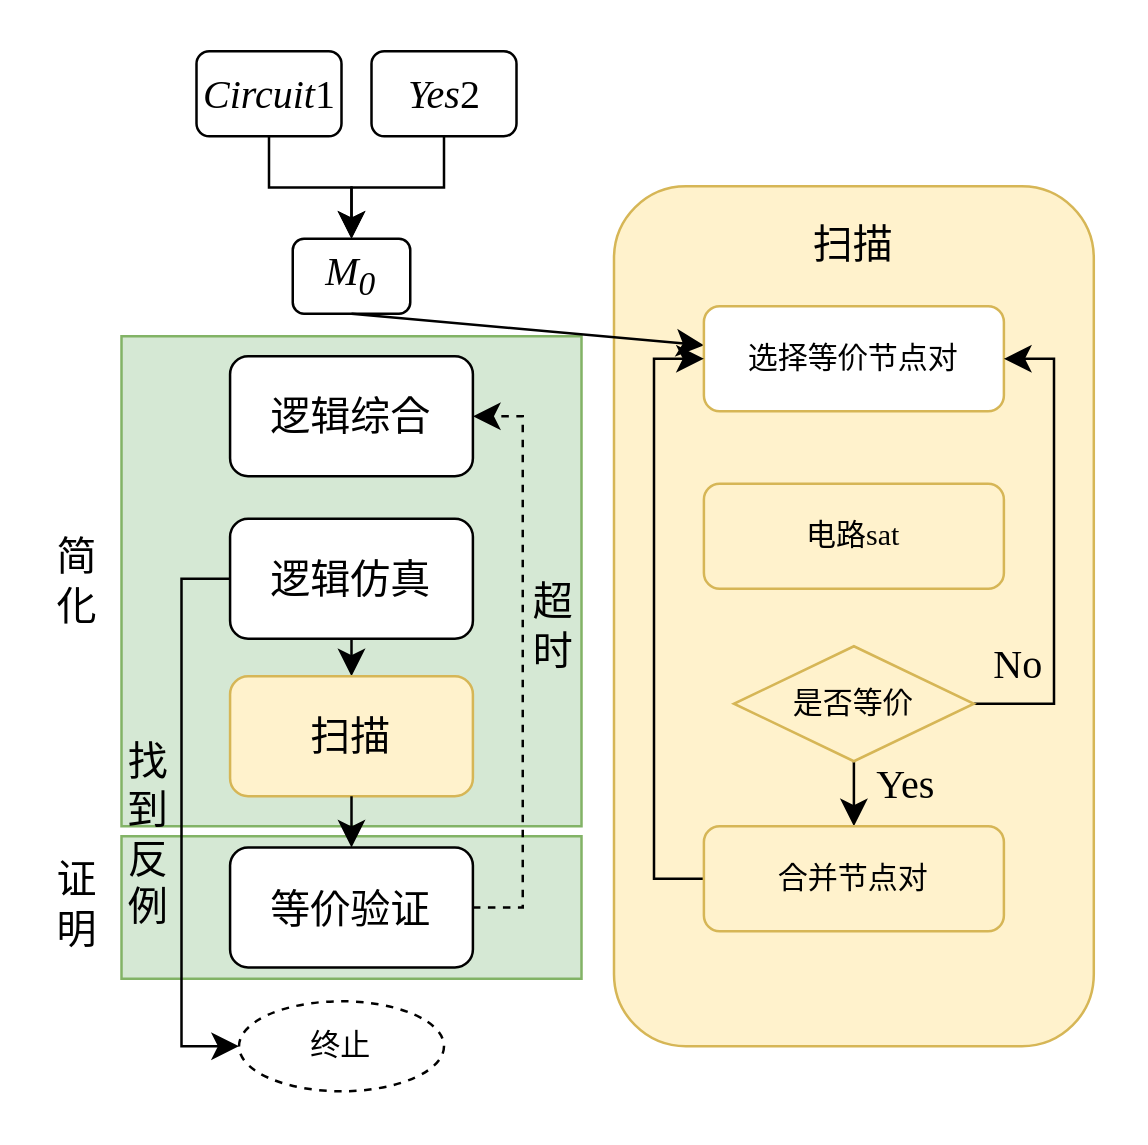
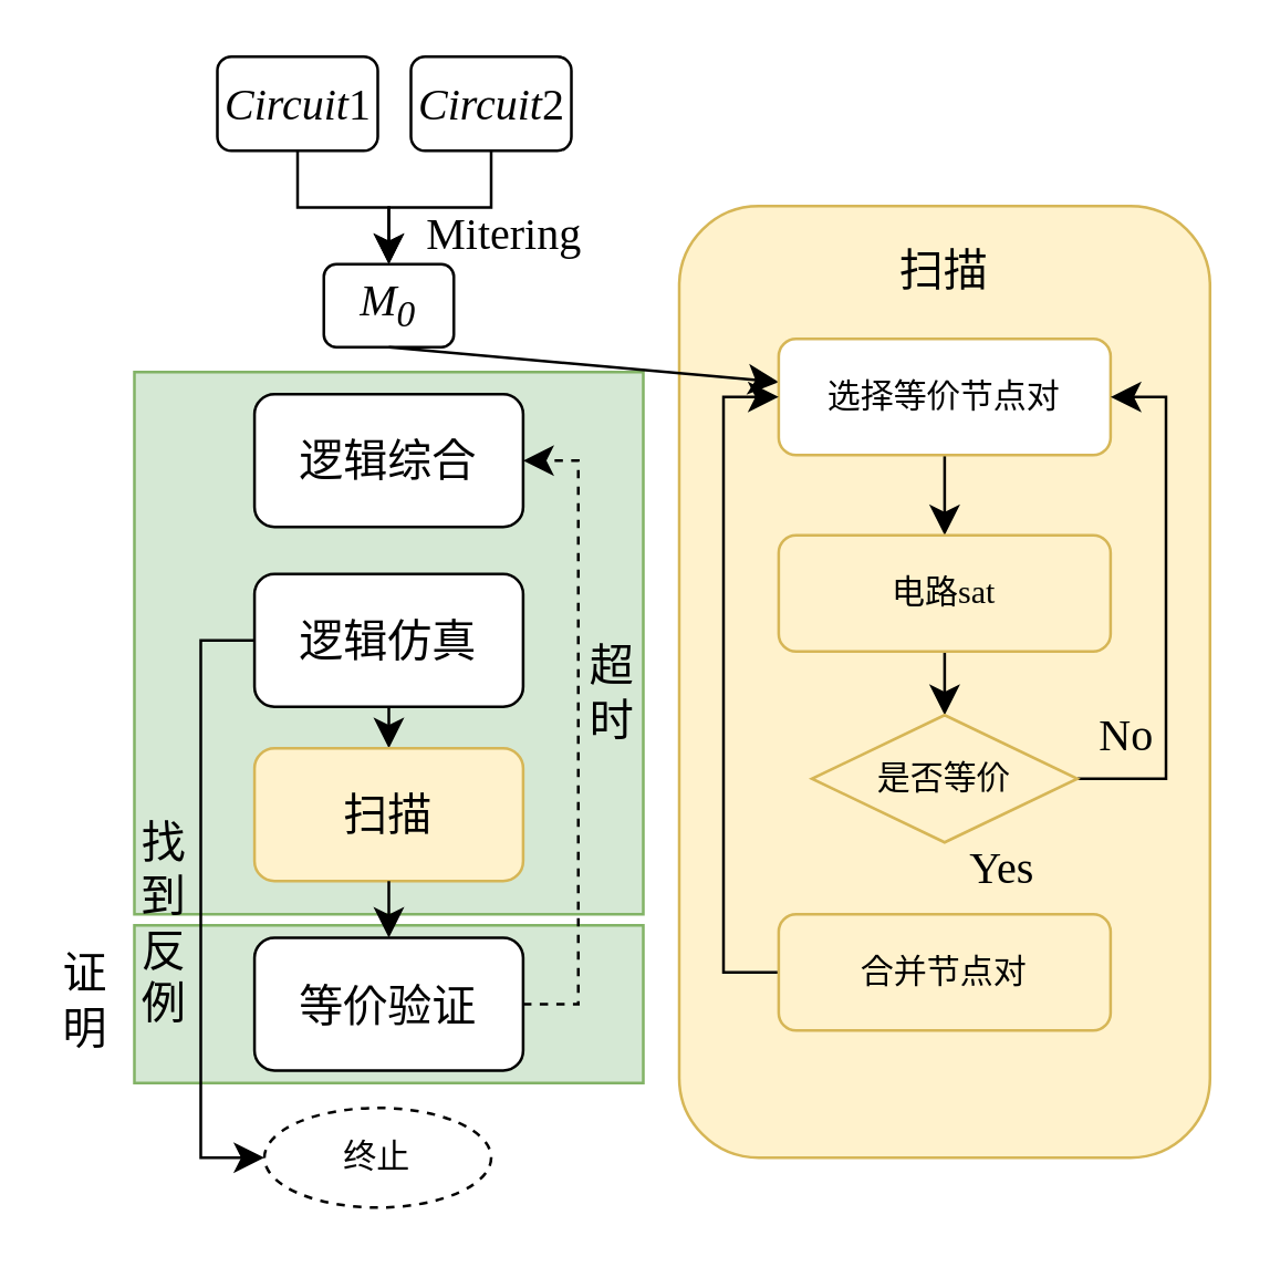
- <mxCell id="15" value="&lt;font&gt;&lt;i&gt;Yes&lt;/i&gt;2&lt;/font&gt;" style="text;html=1;align=center;verticalAlign=middle;whiteSpace=wrap;rounded=0;fontSize=16;fontFamily=Times New Roman;" vertex="1" parent="1"><mxGeometry x="149.5" y="27" width="55" height="20" as="geometry" /></mxCell>
+ <mxCell id="15" value="&lt;font&gt;&lt;i&gt;Circuit&lt;/i&gt;2&lt;/font&gt;" style="text;html=1;align=center;verticalAlign=middle;whiteSpace=wrap;rounded=0;fontSize=16;fontFamily=Times New Roman;" vertex="1" parent="1"><mxGeometry x="149.5" y="27" width="55" height="20" as="geometry" /></mxCell>
+ <mxCell id="20" value="&lt;font&gt;Mitering&lt;/font&gt;" style="text;html=1;align=center;verticalAlign=middle;whiteSpace=wrap;rounded=0;fontSize=16;fontFamily=Times New Roman;" vertex="1" parent="1"><mxGeometry x="158" y="72" width="48" height="23" as="geometry" /></mxCell>
+ <mxCell id="35" style="edgeStyle=none;curved=1;rounded=0;orthogonalLoop=1;jettySize=auto;html=1;exitX=0.5;exitY=1;exitDx=0;exitDy=0;entryX=0.5;entryY=0;entryDx=0;entryDy=0;fontSize=12;startSize=8;endSize=8;" edge="1" parent="1" source="36" target="38"><mxGeometry relative="1" as="geometry" /></mxCell>
- <mxCell id="25" value="&lt;font&gt;简化&lt;/font&gt;" style="text;html=1;align=center;verticalAlign=middle;whiteSpace=wrap;rounded=0;fontSize=16;fontFamily=宋体;" vertex="1" parent="1"><mxGeometry x="20" y="217" width="21" height="30" as="geometry" /></mxCell>
+ <mxCell id="37" style="edgeStyle=none;curved=1;rounded=0;orthogonalLoop=1;jettySize=auto;html=1;exitX=0.5;exitY=1;exitDx=0;exitDy=0;entryX=0.5;entryY=0;entryDx=0;entryDy=0;fontSize=12;startSize=8;endSize=8;" edge="1" parent="1" source="38" target="41"><mxGeometry relative="1" as="geometry" /></mxCell>
- <mxCell id="40" style="edgeStyle=none;curved=1;rounded=0;orthogonalLoop=1;jettySize=auto;html=1;exitX=0.5;exitY=1;exitDx=0;exitDy=0;fontSize=12;startSize=8;endSize=8;" edge="1" parent="1" source="41" target="43"><mxGeometry relative="1" as="geometry" /></mxCell>
